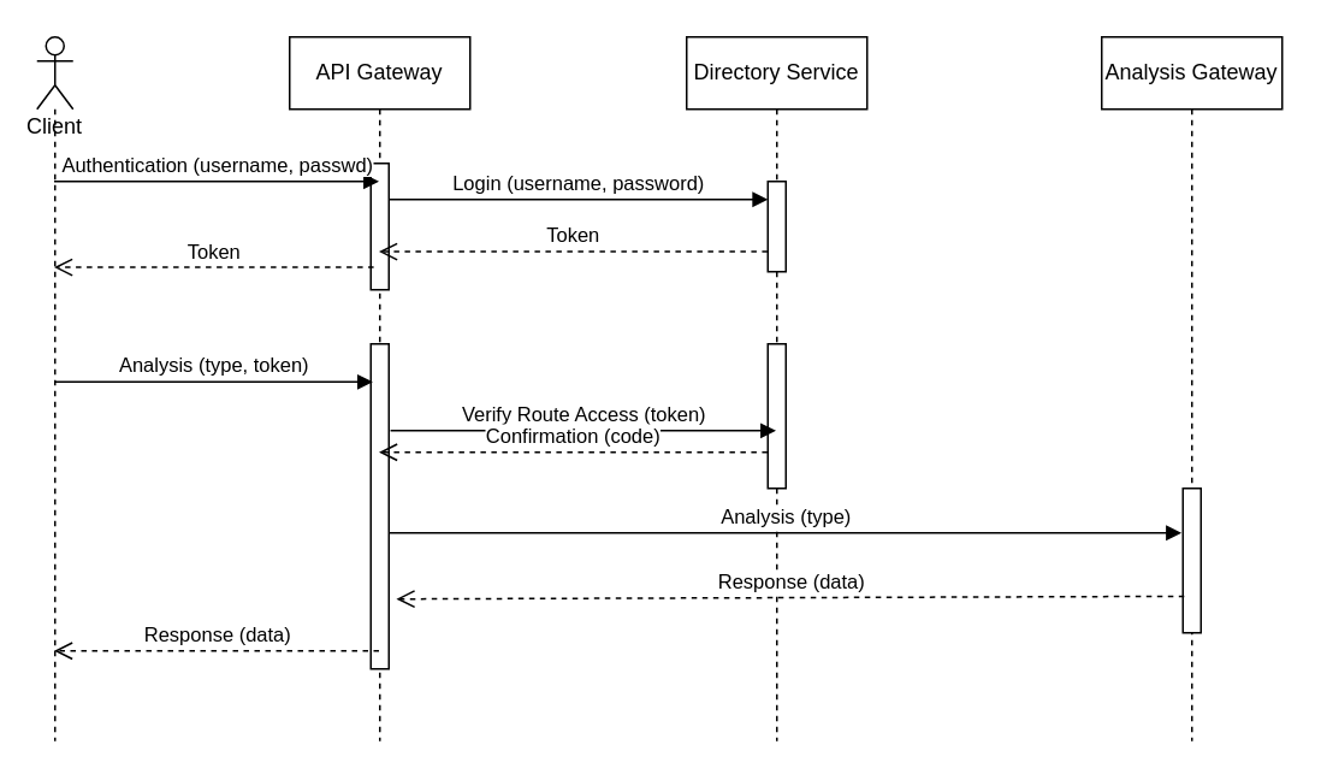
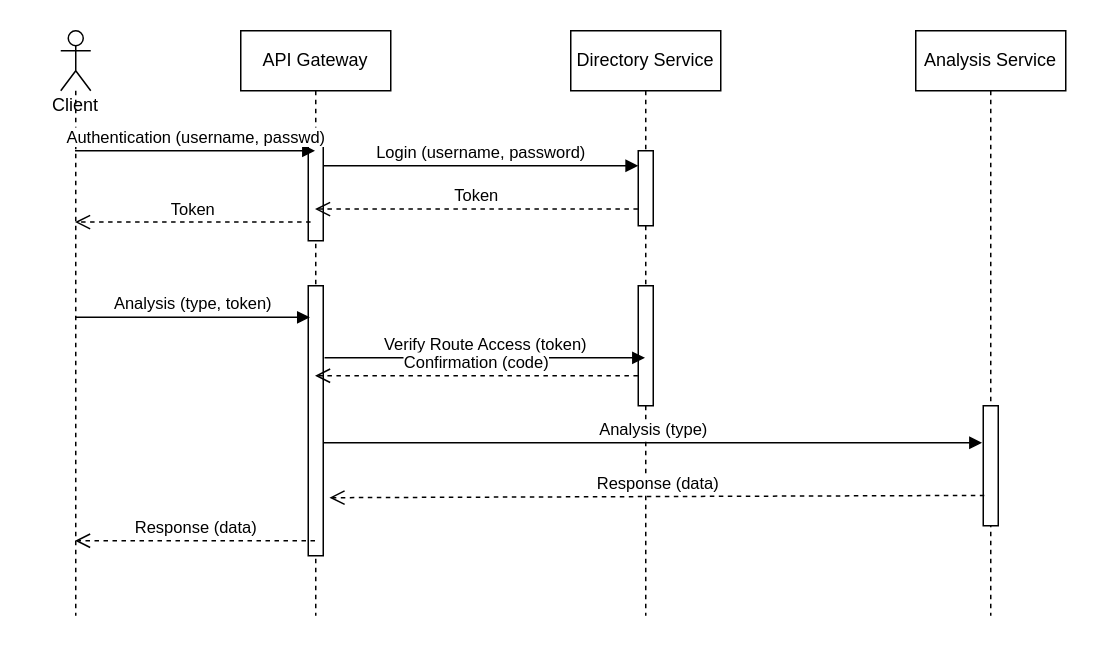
- <mxCell id="9" value="Analysis Gateway" style="shape=umlLifeline;perimeter=lifelinePerimeter;whiteSpace=wrap;html=1;container=1;collapsible=0;recursiveResize=0;outlineConnect=0;" vertex="1" parent="1"><mxGeometry x="610" y="20" width="100" height="390" as="geometry" /></mxCell>
+ <mxCell id="9" value="Analysis Service" style="shape=umlLifeline;perimeter=lifelinePerimeter;whiteSpace=wrap;html=1;container=1;collapsible=0;recursiveResize=0;outlineConnect=0;" vertex="1" parent="1"><mxGeometry x="610" y="20" width="100" height="390" as="geometry" /></mxCell>
- <mxCell id="2" value="Client" style="shape=umlLifeline;participant=umlActor;perimeter=lifelinePerimeter;whiteSpace=wrap;html=1;container=1;collapsible=0;recursiveResize=0;verticalAlign=top;spacingTop=36;outlineConnect=0;" vertex="1" parent="1"><mxGeometry x="20" y="20" width="20" height="390" as="geometry" /></mxCell>
+ <mxCell id="2" value="Client" style="shape=umlLifeline;participant=umlActor;perimeter=lifelinePerimeter;whiteSpace=wrap;html=1;container=1;collapsible=0;recursiveResize=0;verticalAlign=top;spacingTop=36;outlineConnect=0;" vertex="1" parent="1"><mxGeometry x="40" y="20" width="20" height="390" as="geometry" /></mxCell>
